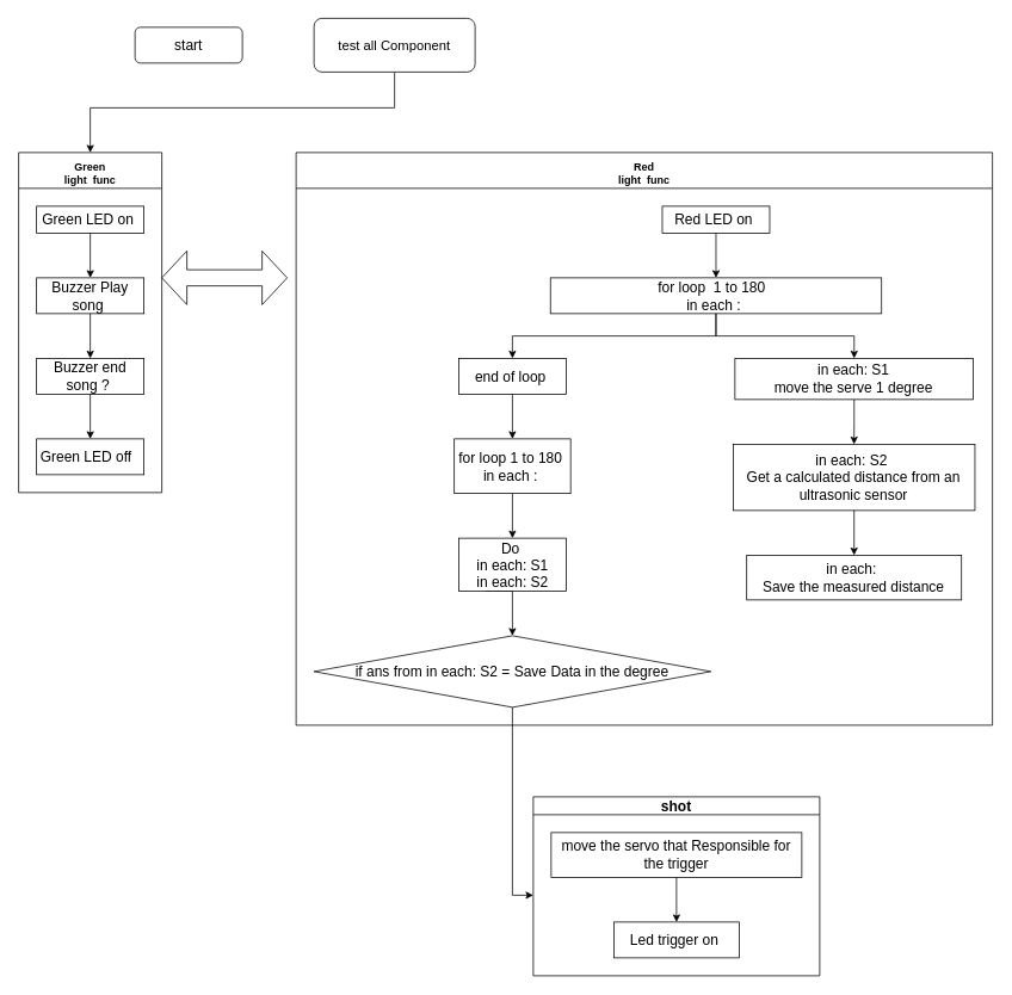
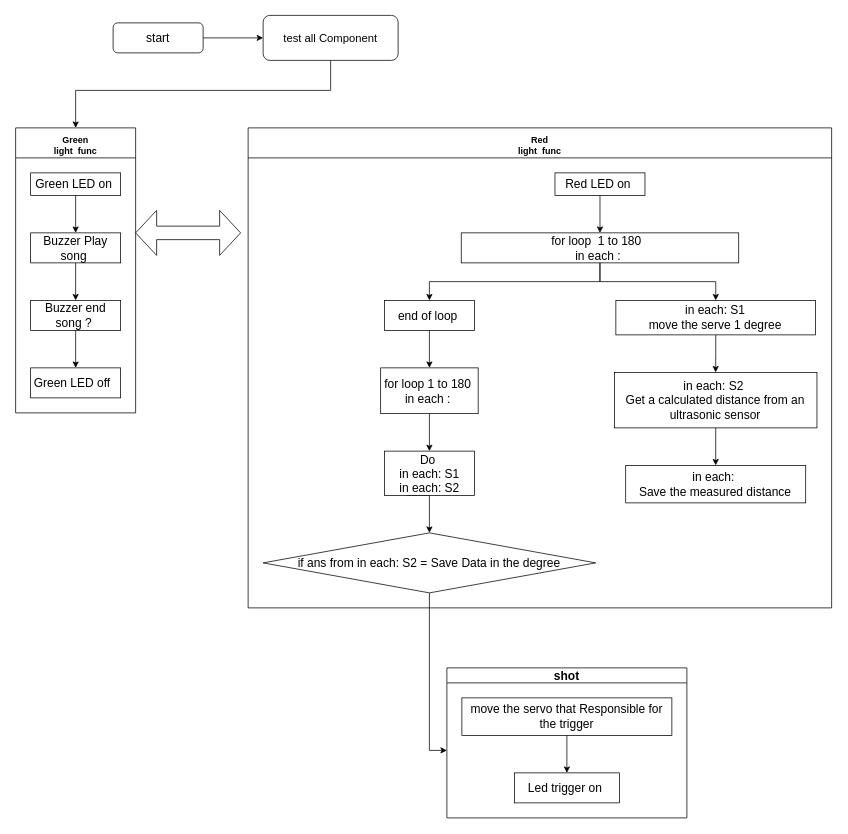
+ <mxCell id="2" value="" style="edgeStyle=orthogonalEdgeStyle;rounded=0;orthogonalLoop=1;jettySize=auto;html=1;" edge="1" parent="1" source="3" target="13"><mxGeometry relative="1" as="geometry" /></mxCell>
